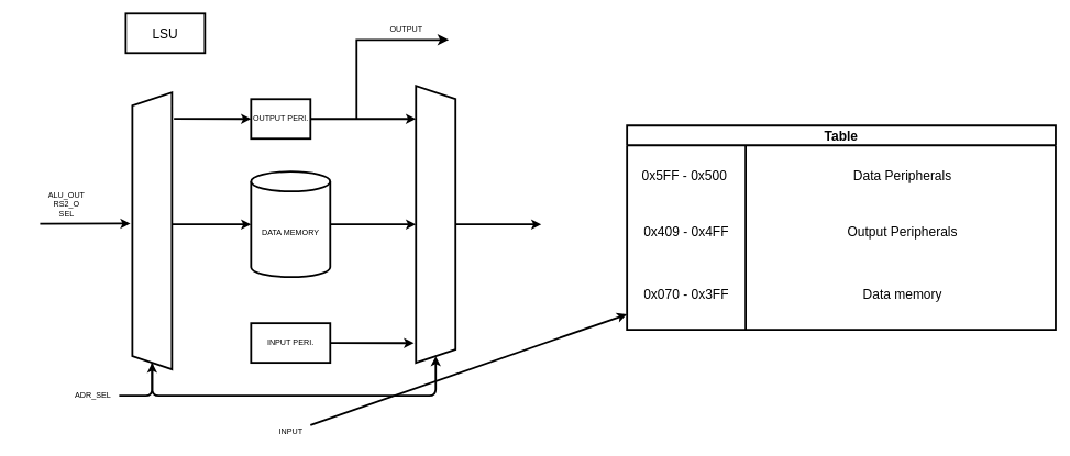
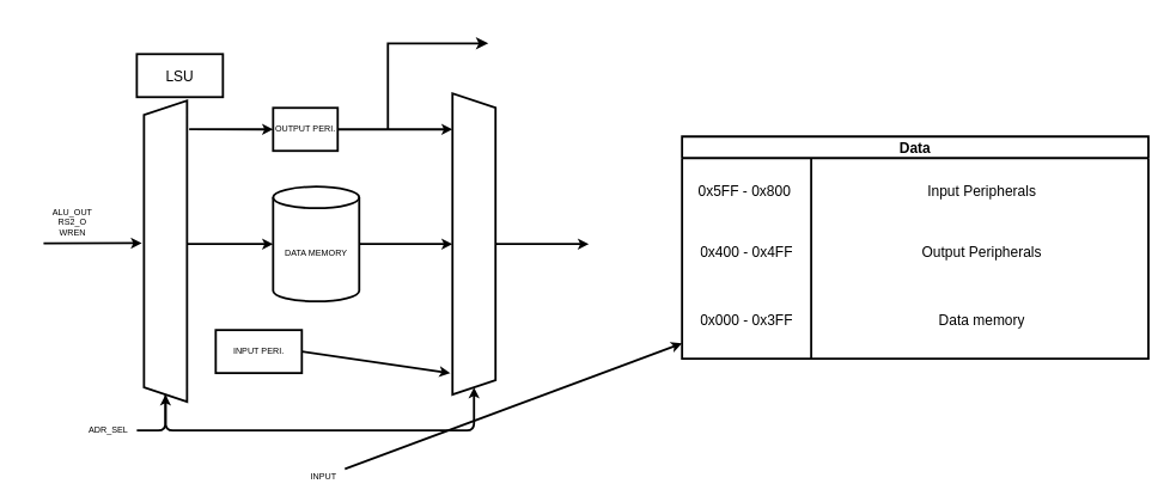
- <mxCell id="21" value="OUTPUT" style="text;html=1;align=center;verticalAlign=middle;resizable=0;points=[];autosize=1;strokeColor=none;fillColor=none;" vertex="1" parent="1"><mxGeometry x="580" y="30" width="70" height="30" as="geometry" /></mxCell>
- <mxCell id="22" value="&lt;font style=&quot;font-size: 20px;&quot;&gt;LSU&lt;/font&gt;" style="whiteSpace=wrap;html=1;strokeWidth=3;" vertex="1" parent="1"><mxGeometry x="190" y="20" width="120" height="60" as="geometry" /></mxCell>
+ <mxCell id="22" value="&lt;font style=&quot;font-size: 20px;&quot;&gt;LSU&lt;/font&gt;" style="whiteSpace=wrap;html=1;strokeWidth=3;" vertex="1" parent="1"><mxGeometry x="190" y="75" width="120" height="60" as="geometry" /></mxCell>
- <mxCell id="23" value="Table" style="shape=table;startSize=30;container=1;collapsible=0;childLayout=tableLayout;fixedRows=1;rowLines=0;fontStyle=1;strokeWidth=3;fontSize=20;" vertex="1" parent="1"><mxGeometry x="950" y="190" width="650" height="310" as="geometry" /></mxCell>
+ <mxCell id="23" value="Data" style="shape=table;startSize=30;container=1;collapsible=0;childLayout=tableLayout;fixedRows=1;rowLines=0;fontStyle=1;strokeWidth=3;fontSize=20;" vertex="1" parent="1"><mxGeometry x="950" y="190" width="650" height="310" as="geometry" /></mxCell>
- <mxCell id="25" value="0x5FF - 0x500&amp;nbsp;" style="shape=partialRectangle;html=1;whiteSpace=wrap;connectable=0;fillColor=none;top=0;left=0;bottom=0;right=0;overflow=hidden;pointerEvents=1;strokeWidth=3;fontSize=20;" vertex="1" parent="24"><mxGeometry width="180" height="90" as="geometry"><mxRectangle width="180" height="90" as="alternateBounds" /></mxGeometry></mxCell>
+ <mxCell id="25" value="0x5FF - 0x800&amp;nbsp;" style="shape=partialRectangle;html=1;whiteSpace=wrap;connectable=0;fillColor=none;top=0;left=0;bottom=0;right=0;overflow=hidden;pointerEvents=1;strokeWidth=3;fontSize=20;" vertex="1" parent="24"><mxGeometry width="180" height="90" as="geometry"><mxRectangle width="180" height="90" as="alternateBounds" /></mxGeometry></mxCell>
- <mxCell id="26" value="Data Peripherals" style="shape=partialRectangle;html=1;whiteSpace=wrap;connectable=0;fillColor=none;top=0;left=0;bottom=0;right=0;align=center;spacingLeft=6;overflow=hidden;strokeWidth=3;fontSize=20;" vertex="1" parent="24"><mxGeometry x="180" width="470" height="90" as="geometry"><mxRectangle width="470" height="90" as="alternateBounds" /></mxGeometry></mxCell>
+ <mxCell id="26" value="Input Peripherals" style="shape=partialRectangle;html=1;whiteSpace=wrap;connectable=0;fillColor=none;top=0;left=0;bottom=0;right=0;align=center;spacingLeft=6;overflow=hidden;strokeWidth=3;fontSize=20;" vertex="1" parent="24"><mxGeometry x="180" width="470" height="90" as="geometry"><mxRectangle width="470" height="90" as="alternateBounds" /></mxGeometry></mxCell>
- <mxCell id="20" value="ALU_OUT&lt;br&gt;RS2_O&lt;br&gt;SEL" style="text;html=1;align=center;verticalAlign=middle;resizable=0;points=[];autosize=1;strokeColor=none;fillColor=none;" vertex="1" parent="1"><mxGeometry x="60" y="280" width="80" height="60" as="geometry" /></mxCell>
+ <mxCell id="20" value="ALU_OUT&lt;br&gt;RS2_O&lt;br&gt;WREN" style="text;html=1;align=center;verticalAlign=middle;resizable=0;points=[];autosize=1;strokeColor=none;fillColor=none;" vertex="1" parent="1"><mxGeometry x="60" y="280" width="80" height="60" as="geometry" /></mxCell>
- <mxCell id="28" value="0x409 - 0x4FF" style="shape=partialRectangle;html=1;whiteSpace=wrap;connectable=0;fillColor=none;top=0;left=0;bottom=0;right=0;overflow=hidden;strokeWidth=3;fontSize=20;" vertex="1" parent="27"><mxGeometry width="180" height="80" as="geometry"><mxRectangle width="180" height="80" as="alternateBounds" /></mxGeometry></mxCell>
+ <mxCell id="28" value="0x400 - 0x4FF" style="shape=partialRectangle;html=1;whiteSpace=wrap;connectable=0;fillColor=none;top=0;left=0;bottom=0;right=0;overflow=hidden;strokeWidth=3;fontSize=20;" vertex="1" parent="27"><mxGeometry width="180" height="80" as="geometry"><mxRectangle width="180" height="80" as="alternateBounds" /></mxGeometry></mxCell>
- <mxCell id="31" value="0x070 - 0x3FF" style="shape=partialRectangle;html=1;whiteSpace=wrap;connectable=0;fillColor=none;top=0;left=0;bottom=0;right=0;overflow=hidden;strokeWidth=3;fontSize=20;" vertex="1" parent="30"><mxGeometry width="180" height="110" as="geometry"><mxRectangle width="180" height="110" as="alternateBounds" /></mxGeometry></mxCell>
+ <mxCell id="31" value="0x000 - 0x3FF" style="shape=partialRectangle;html=1;whiteSpace=wrap;connectable=0;fillColor=none;top=0;left=0;bottom=0;right=0;overflow=hidden;strokeWidth=3;fontSize=20;" vertex="1" parent="30"><mxGeometry width="180" height="110" as="geometry"><mxRectangle width="180" height="110" as="alternateBounds" /></mxGeometry></mxCell>
- <mxCell id="15" value="INPUT PERI." style="whiteSpace=wrap;html=1;strokeWidth=3;" vertex="1" parent="1"><mxGeometry x="380" y="490" width="120" height="60" as="geometry" /></mxCell>
+ <mxCell id="15" value="INPUT PERI." style="whiteSpace=wrap;html=1;strokeWidth=3;" vertex="1" parent="1"><mxGeometry x="300" y="460" width="120" height="60" as="geometry" /></mxCell>
- <mxCell id="19" value="ADR_SEL" style="text;html=1;align=center;verticalAlign=middle;resizable=0;points=[];autosize=1;strokeColor=none;fillColor=none;strokeWidth=3;" vertex="1" parent="1"><mxGeometry x="100" y="585" width="80" height="30" as="geometry" /></mxCell>
+ <mxCell id="19" value="ADR_SEL" style="text;html=1;align=center;verticalAlign=middle;resizable=0;points=[];autosize=1;strokeColor=none;fillColor=none;strokeWidth=3;" vertex="1" parent="1"><mxGeometry x="110" y="585" width="80" height="30" as="geometry" /></mxCell>
- <mxCell id="17" value="INPUT" style="text;html=1;align=center;verticalAlign=middle;resizable=0;points=[];autosize=1;strokeColor=none;fillColor=none;strokeWidth=3;" vertex="1" parent="1"><mxGeometry x="410" y="640" width="60" height="30" as="geometry" /></mxCell>
+ <mxCell id="17" value="INPUT" style="text;html=1;align=center;verticalAlign=middle;resizable=0;points=[];autosize=1;strokeColor=none;fillColor=none;strokeWidth=3;" vertex="1" parent="1"><mxGeometry x="420" y="650" width="60" height="30" as="geometry" /></mxCell>
